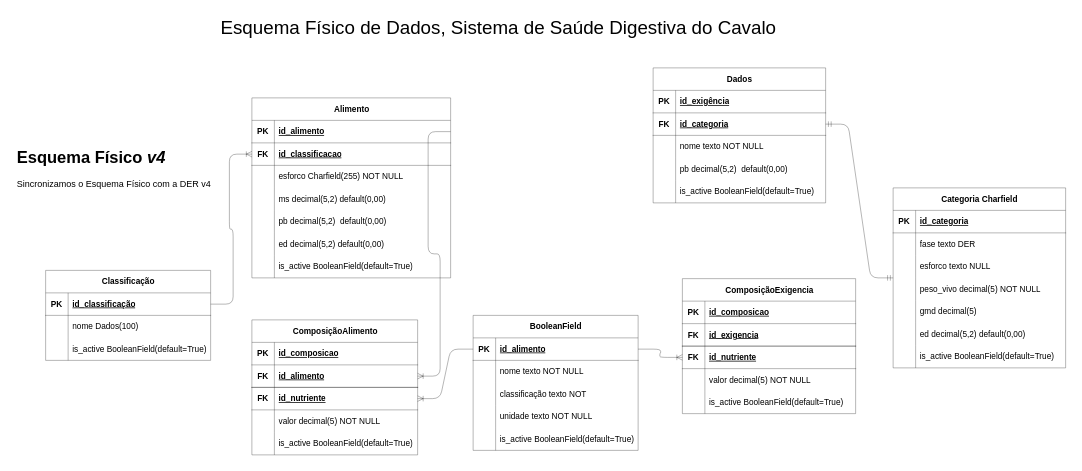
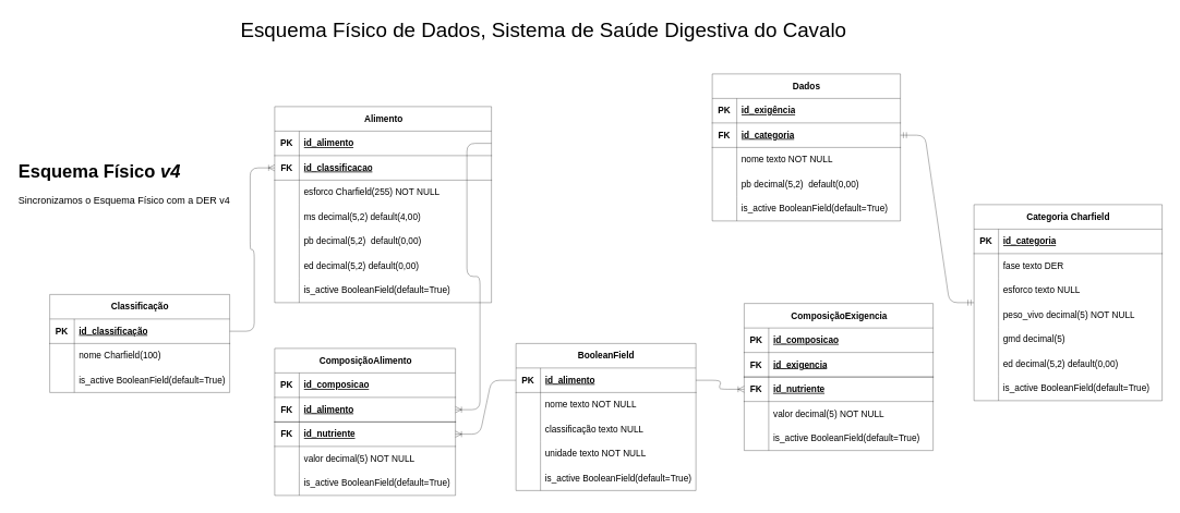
- <mxCell id="80" value="ms decimal(5,2) default(0&lt;span style=&quot;background-color: light-dark(#ffffff, var(--ge-dark-color, #121212)); color: light-dark(rgb(0, 0, 0), rgb(255, 255, 255));&quot;&gt;,00)&lt;/span&gt;" style="shape=partialRectangle;connectable=0;fillColor=none;top=0;left=0;bottom=0;right=0;align=left;spacingLeft=6;overflow=hidden;whiteSpace=wrap;html=1;strokeColor=default;strokeWidth=0.394;verticalAlign=middle;spacing=0.394;fontFamily=Helvetica;fontSize=11;fontColor=default;labelBackgroundColor=default;" vertex="1" parent="78"><mxGeometry x="30" width="235" height="30" as="geometry"><mxRectangle width="235" height="30" as="alternateBounds" /></mxGeometry></mxCell>
+ <mxCell id="80" value="ms decimal(5,2) default(4&lt;span style=&quot;background-color: light-dark(#ffffff, var(--ge-dark-color, #121212)); color: light-dark(rgb(0, 0, 0), rgb(255, 255, 255));&quot;&gt;,00)&lt;/span&gt;" style="shape=partialRectangle;connectable=0;fillColor=none;top=0;left=0;bottom=0;right=0;align=left;spacingLeft=6;overflow=hidden;whiteSpace=wrap;html=1;strokeColor=default;strokeWidth=0.394;verticalAlign=middle;spacing=0.394;fontFamily=Helvetica;fontSize=11;fontColor=default;labelBackgroundColor=default;" vertex="1" parent="78"><mxGeometry x="30" width="235" height="30" as="geometry"><mxRectangle width="235" height="30" as="alternateBounds" /></mxGeometry></mxCell>
- <mxCell id="9" value="nome Dados(100)" style="shape=partialRectangle;connectable=0;fillColor=none;top=0;left=0;bottom=0;right=0;align=left;spacingLeft=6;overflow=hidden;whiteSpace=wrap;html=1;strokeColor=default;strokeWidth=0.394;verticalAlign=middle;spacing=0.394;fontFamily=Helvetica;fontSize=11;fontColor=default;labelBackgroundColor=default;" vertex="1" parent="7"><mxGeometry x="30" width="190" height="30" as="geometry"><mxRectangle width="190" height="30" as="alternateBounds" /></mxGeometry></mxCell>
+ <mxCell id="9" value="nome Charfield(100)" style="shape=partialRectangle;connectable=0;fillColor=none;top=0;left=0;bottom=0;right=0;align=left;spacingLeft=6;overflow=hidden;whiteSpace=wrap;html=1;strokeColor=default;strokeWidth=0.394;verticalAlign=middle;spacing=0.394;fontFamily=Helvetica;fontSize=11;fontColor=default;labelBackgroundColor=default;" vertex="1" parent="7"><mxGeometry x="30" width="190" height="30" as="geometry"><mxRectangle width="190" height="30" as="alternateBounds" /></mxGeometry></mxCell>
- <mxCell id="119" value="classificação texto NOT" style="shape=partialRectangle;connectable=0;fillColor=none;top=0;left=0;bottom=0;right=0;align=left;spacingLeft=6;overflow=hidden;whiteSpace=wrap;html=1;strokeColor=default;strokeWidth=0.394;verticalAlign=middle;spacing=0.394;fontFamily=Helvetica;fontSize=11;fontColor=default;labelBackgroundColor=default;" vertex="1" parent="117"><mxGeometry x="30" width="190" height="30" as="geometry"><mxRectangle width="190" height="30" as="alternateBounds" /></mxGeometry></mxCell>
+ <mxCell id="119" value="classificação texto NULL" style="shape=partialRectangle;connectable=0;fillColor=none;top=0;left=0;bottom=0;right=0;align=left;spacingLeft=6;overflow=hidden;whiteSpace=wrap;html=1;strokeColor=default;strokeWidth=0.394;verticalAlign=middle;spacing=0.394;fontFamily=Helvetica;fontSize=11;fontColor=default;labelBackgroundColor=default;" vertex="1" parent="117"><mxGeometry x="30" width="190" height="30" as="geometry"><mxRectangle width="190" height="30" as="alternateBounds" /></mxGeometry></mxCell>
